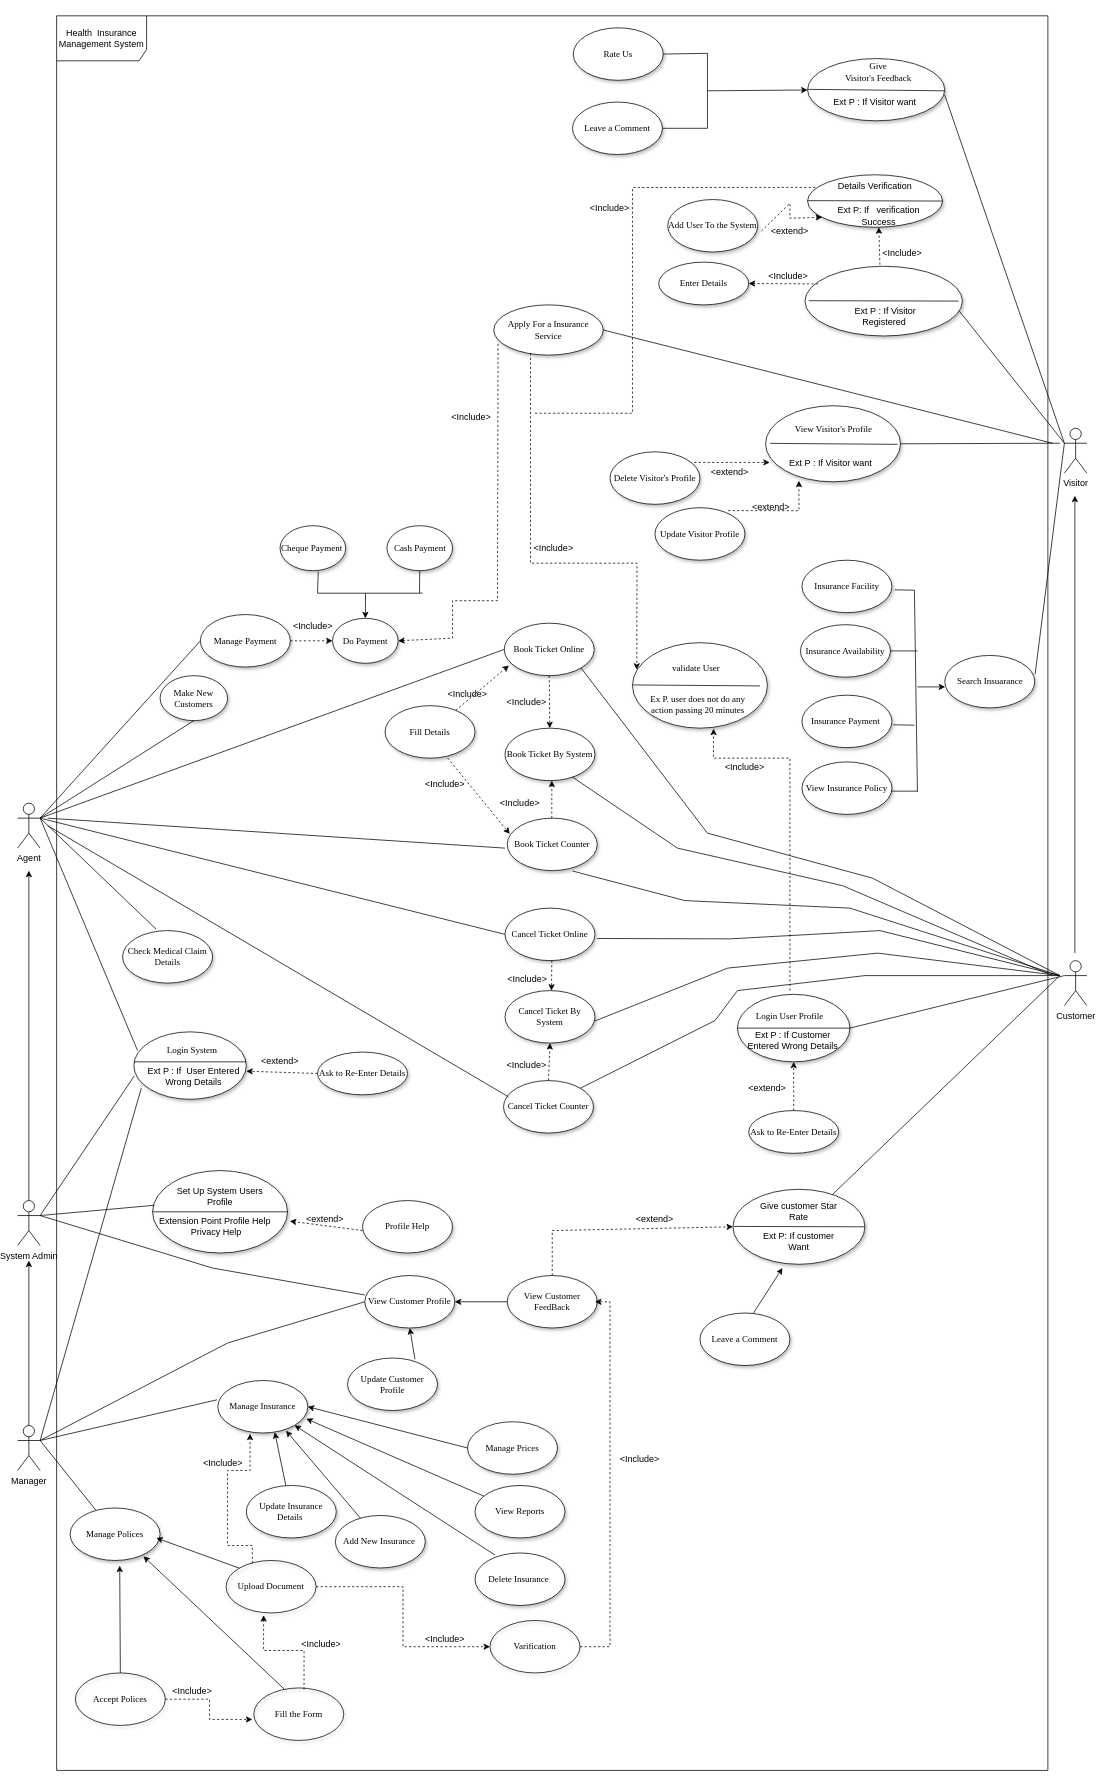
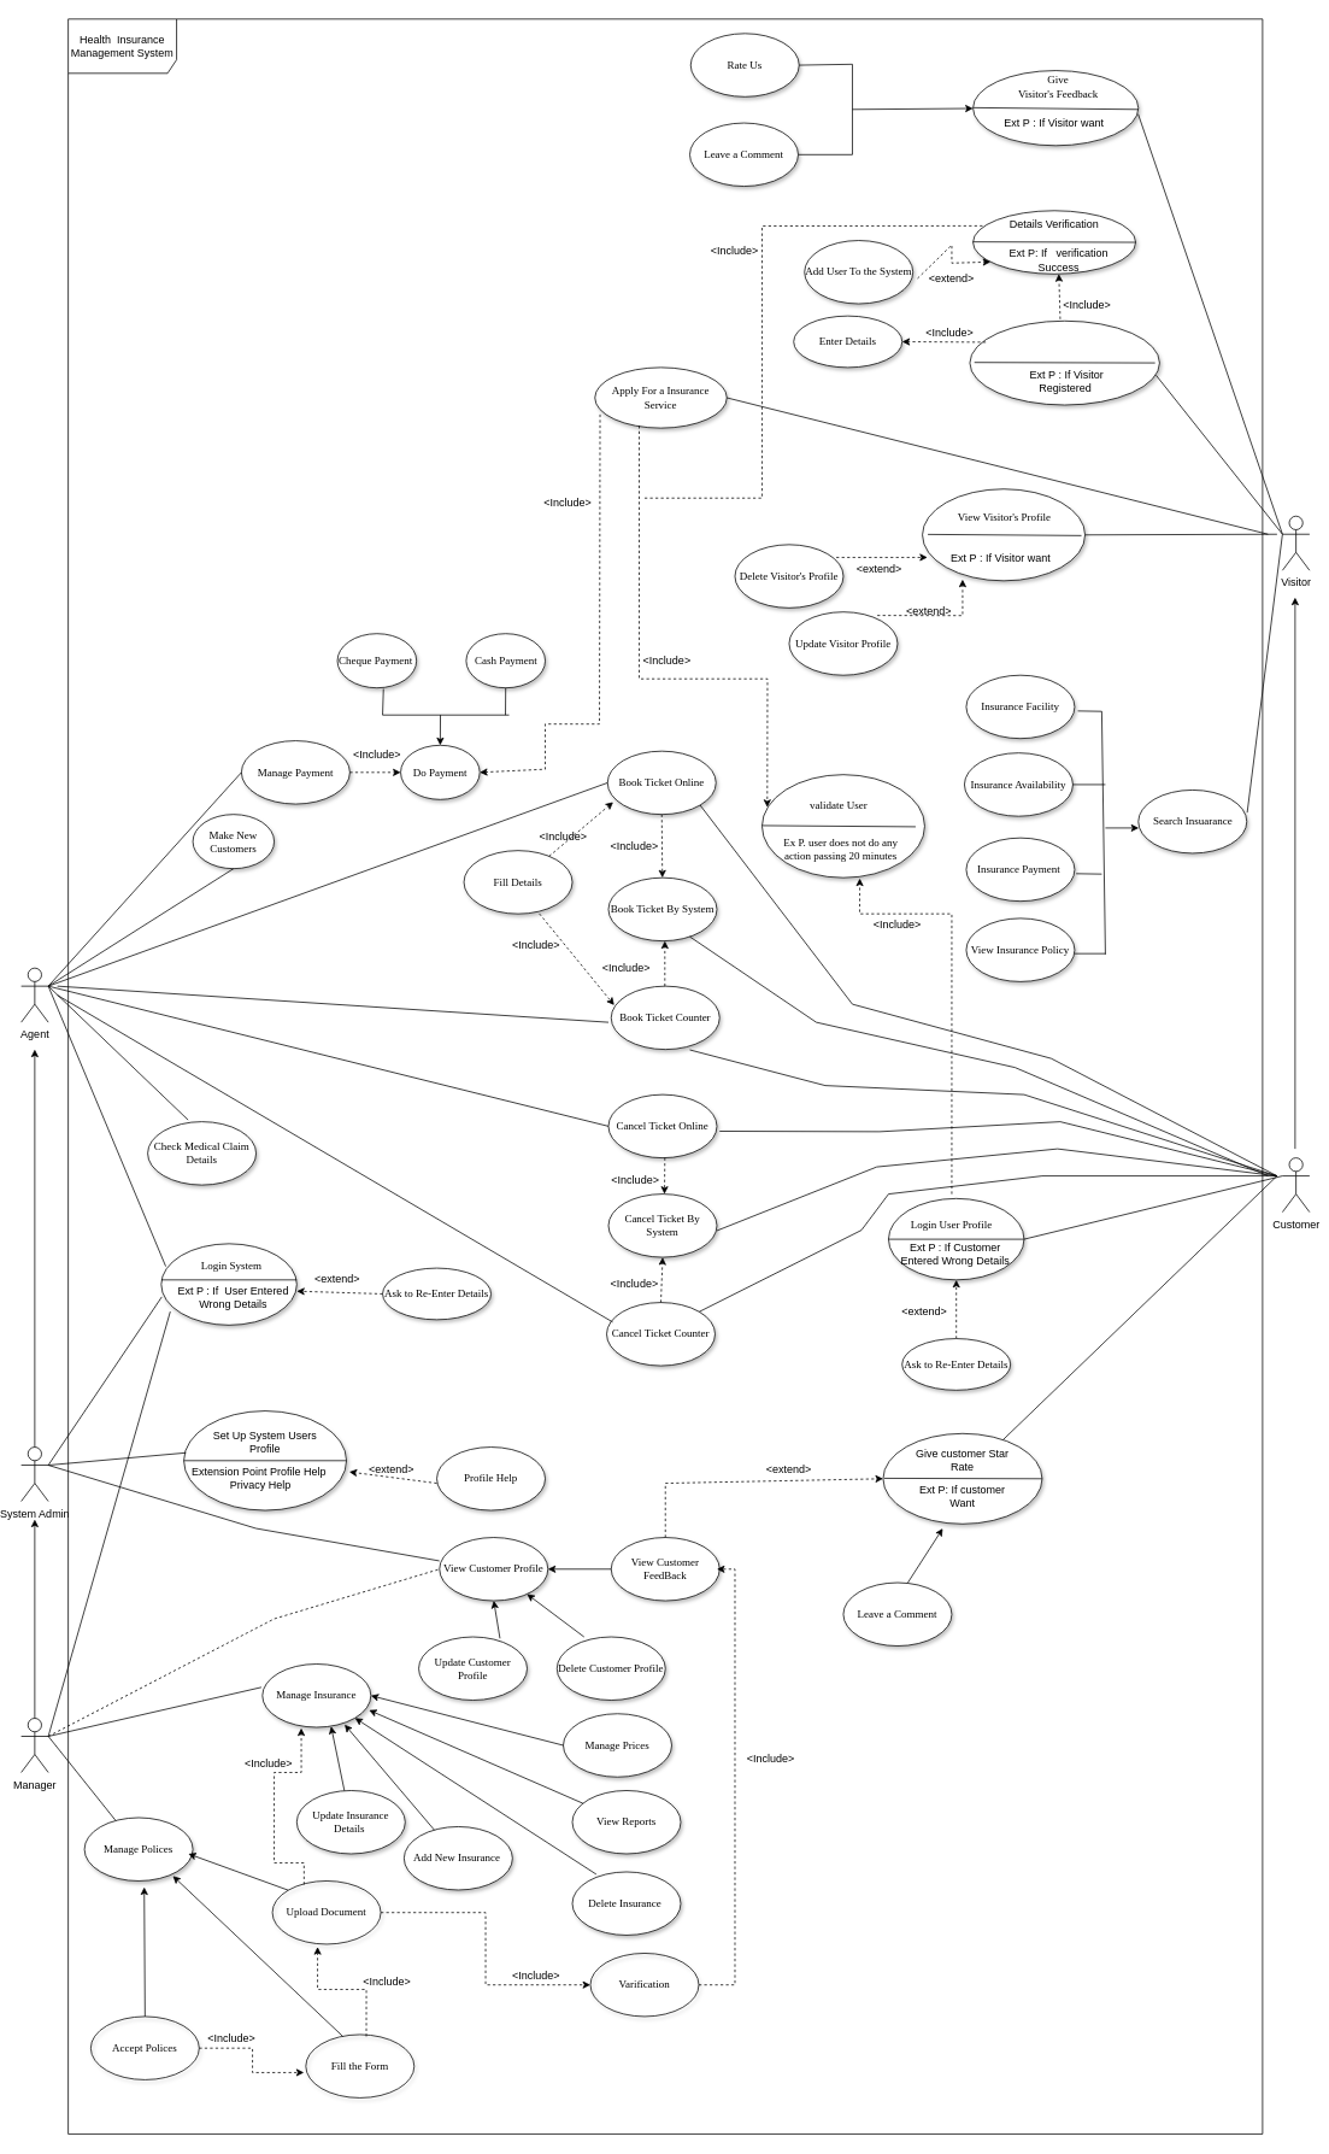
+ <mxCell id="109" value="" style="endArrow=classic;html=1;rounded=0;exitX=0.25;exitY=0;exitDx=0;exitDy=0;exitPerimeter=0;" parent="1" source="107" target="103" edge="1"><mxGeometry width="50" height="50" relative="1" as="geometry"><mxPoint x="552.88" y="1811.68" as="sourcePoint" /><mxPoint x="553" y="1780" as="targetPoint" /></mxGeometry></mxCell>
- <mxCell id="124" value="" style="endArrow=none;html=1;rounded=0;exitX=1;exitY=0.333;exitDx=0;exitDy=0;exitPerimeter=0;entryX=0;entryY=0.5;entryDx=0;entryDy=0;" parent="1" source="122" target="103" edge="1"><mxGeometry width="50" height="50" relative="1" as="geometry"><mxPoint x="60" y="1930" as="sourcePoint" /><mxPoint x="308.8" y="1825.76" as="targetPoint" /><Array as="points"><mxPoint x="300" y="1790" /></Array></mxGeometry></mxCell>
+ <mxCell id="124" value="" style="endArrow=none;html=1;rounded=0;exitX=1;exitY=0.333;exitDx=0;exitDy=0;exitPerimeter=0;entryX=0;entryY=0.5;entryDx=0;entryDy=0;dashed=1;" parent="1" source="122" target="103" edge="1"><mxGeometry width="50" height="50" relative="1" as="geometry"><mxPoint x="60" y="1930" as="sourcePoint" /><mxPoint x="308.8" y="1825.76" as="targetPoint" /><Array as="points"><mxPoint x="300" y="1790" /></Array></mxGeometry></mxCell>
+ <mxCell id="107" value="Delete Customer Profile" style="ellipse;whiteSpace=wrap;html=1;rounded=0;shadow=1;comic=0;labelBackgroundColor=none;strokeWidth=1;fontFamily=Verdana;fontSize=12;align=center;" parent="1" vertex="1"><mxGeometry x="613" y="1810" width="120" height="70" as="geometry" /></mxCell>
